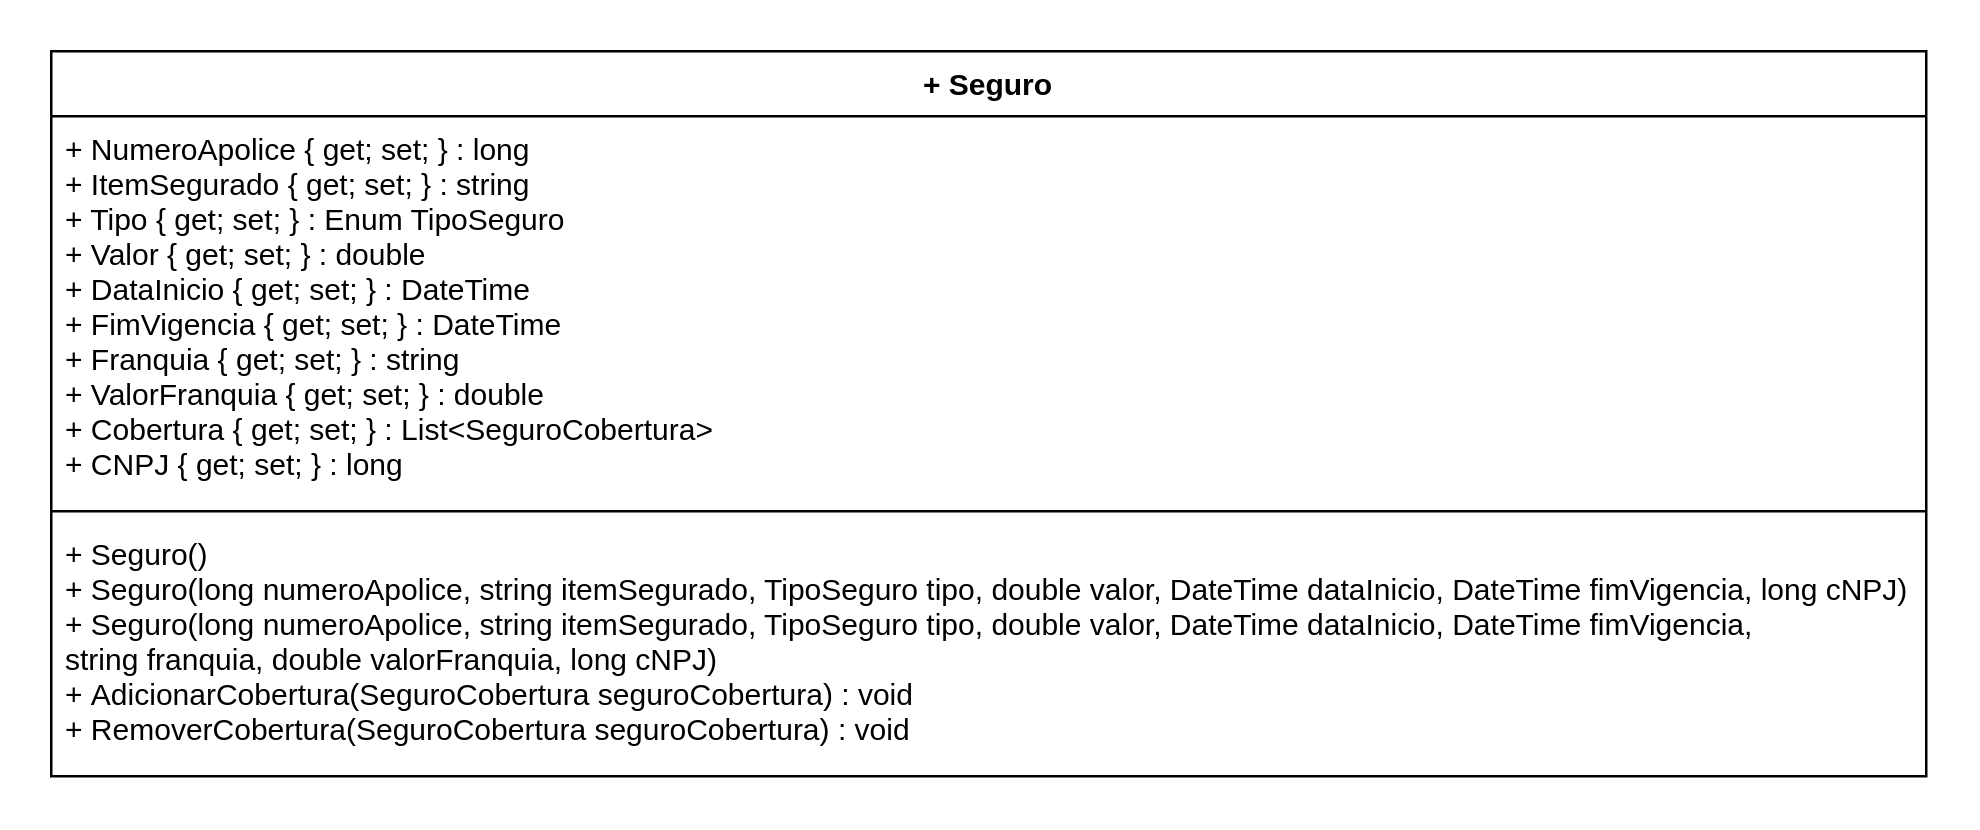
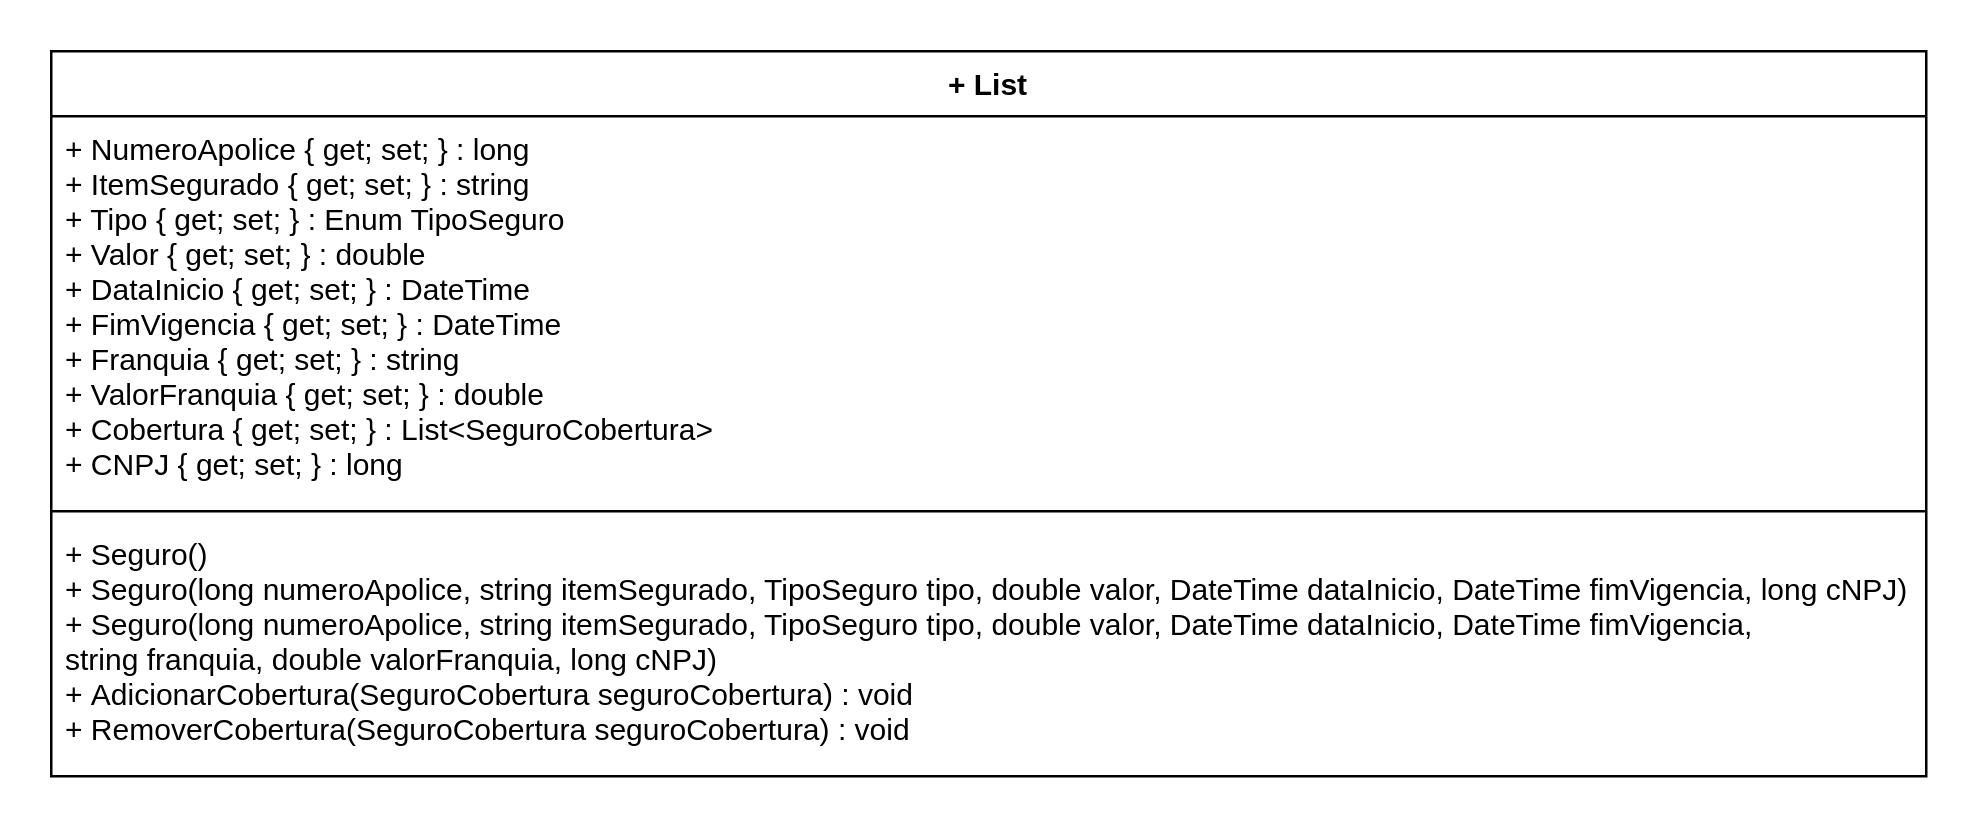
- <mxCell id="2" value="+ Seguro" style="swimlane;fontStyle=1;align=center;verticalAlign=top;childLayout=stackLayout;horizontal=1;startSize=26;horizontalStack=0;resizeParent=1;resizeParentMax=0;resizeLast=0;collapsible=1;marginBottom=0;" vertex="1" parent="1"><mxGeometry x="20" y="20" width="750" height="290" as="geometry" /></mxCell>
+ <mxCell id="2" value="+ List" style="swimlane;fontStyle=1;align=center;verticalAlign=top;childLayout=stackLayout;horizontal=1;startSize=26;horizontalStack=0;resizeParent=1;resizeParentMax=0;resizeLast=0;collapsible=1;marginBottom=0;" vertex="1" parent="1"><mxGeometry x="20" y="20" width="750" height="290" as="geometry" /></mxCell>
